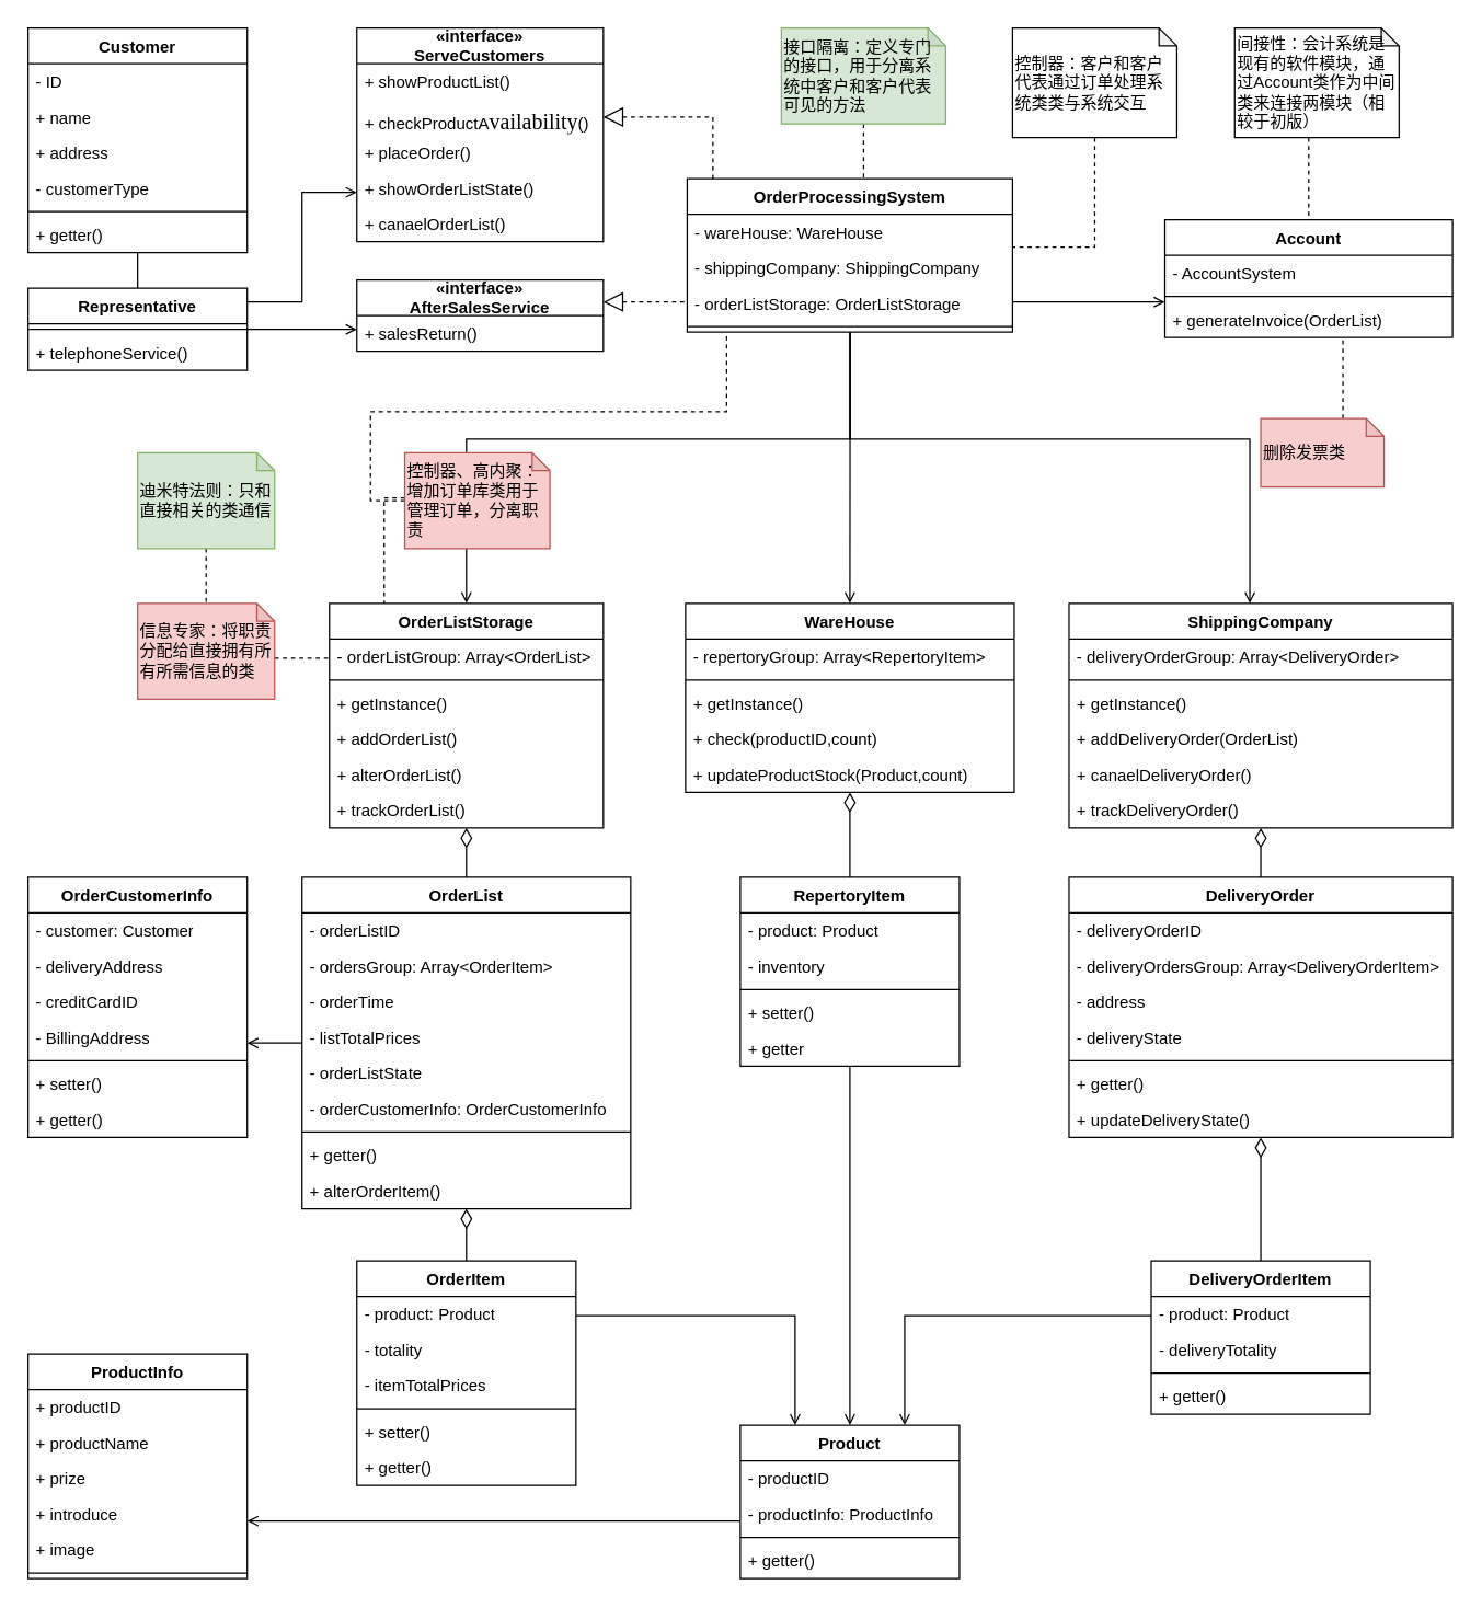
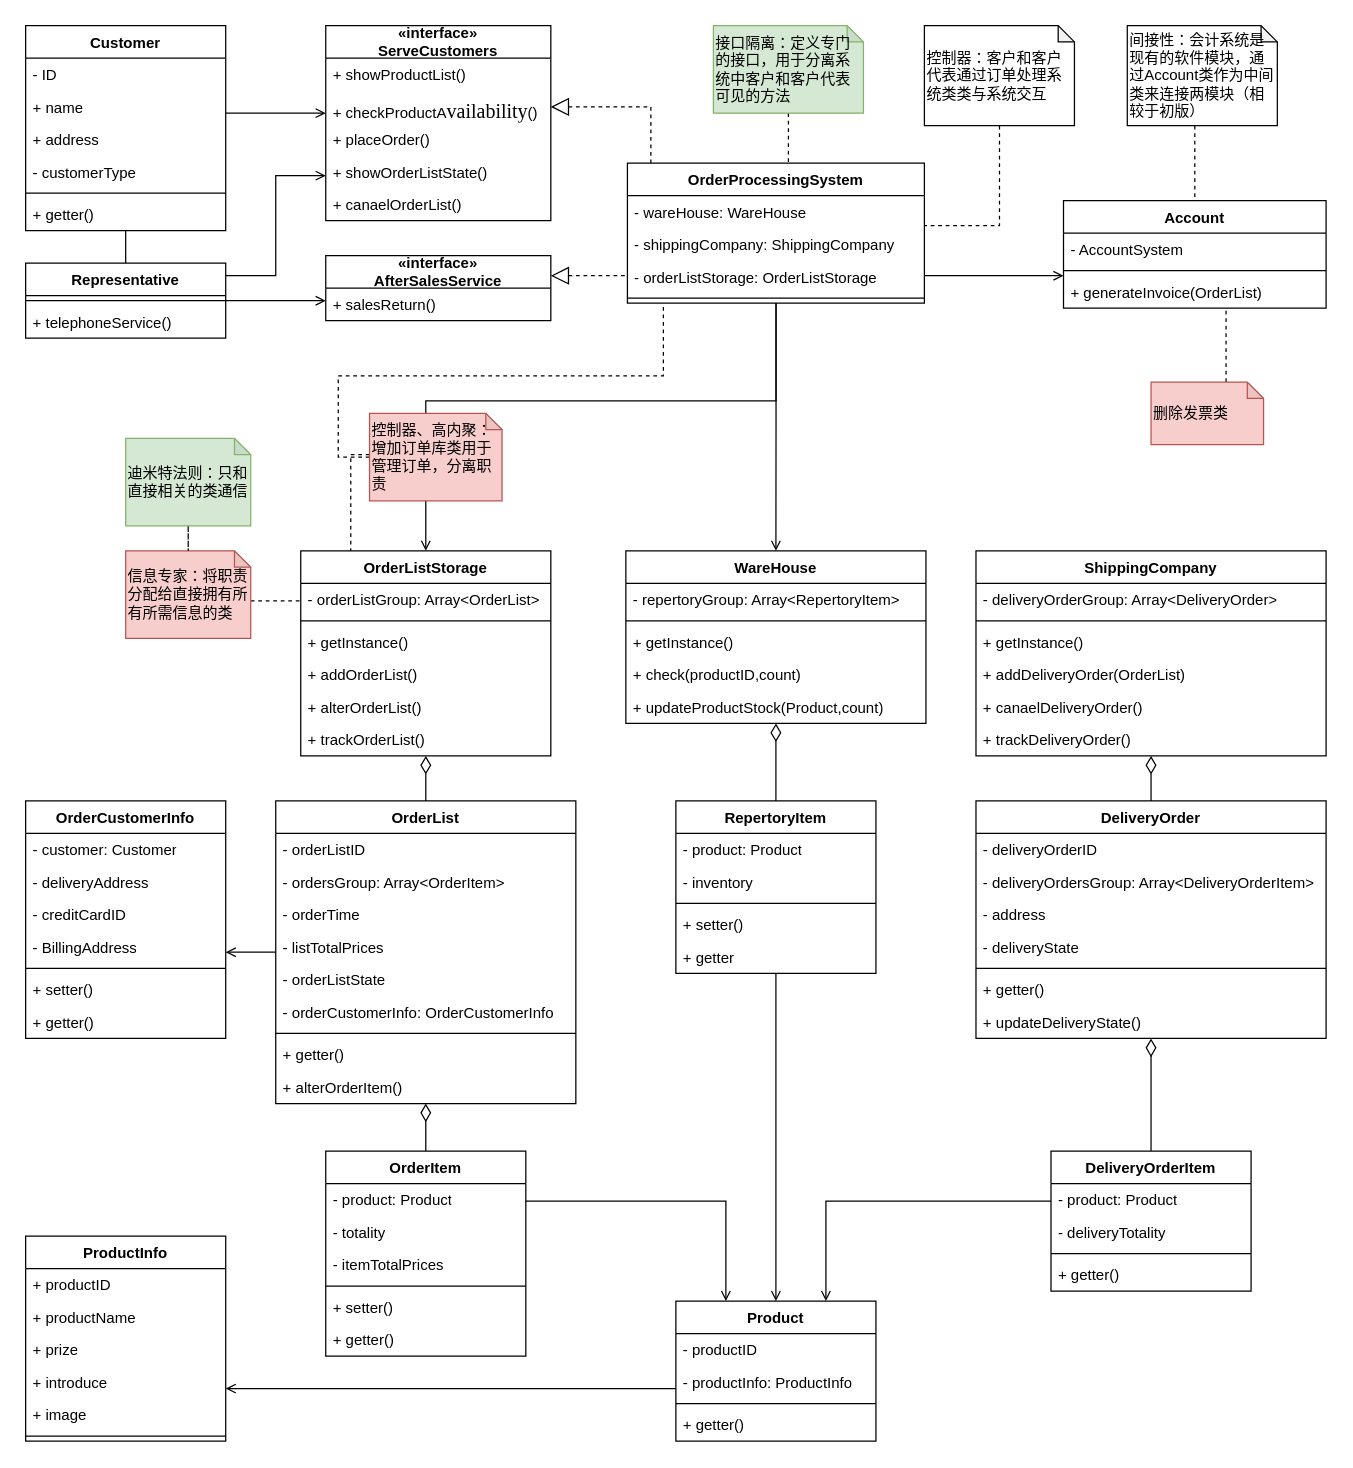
+ <mxCell id="3" style="edgeStyle=orthogonalEdgeStyle;rounded=0;orthogonalLoop=1;jettySize=auto;html=1;endArrow=open;endFill=0;movable=1;resizable=1;rotatable=1;deletable=1;editable=1;locked=0;connectable=1;" edge="1" parent="1" source="4" target="126"><mxGeometry relative="1" as="geometry"><Array as="points"><mxPoint x="250" y="90" /><mxPoint x="250" y="90" /></Array></mxGeometry></mxCell>
- <mxCell id="95" style="edgeStyle=orthogonalEdgeStyle;rounded=0;orthogonalLoop=1;jettySize=auto;html=1;endArrow=open;endFill=0;movable=1;resizable=1;rotatable=1;deletable=1;editable=1;locked=0;connectable=1;" edge="1" parent="1" source="98" target="87"><mxGeometry relative="1" as="geometry"><Array as="points"><mxPoint x="912" y="320" /></Array></mxGeometry></mxCell>
- <mxCell id="139" value="迪米特法则：只和直接相关的类通信" style="shape=note;whiteSpace=wrap;html=1;backgroundOutline=1;darkOpacity=0.05;size=13;align=left;fillColor=#d5e8d4;strokeColor=#82b366;movable=1;resizable=1;rotatable=1;deletable=1;editable=1;locked=0;connectable=1;" vertex="1" parent="1"><mxGeometry x="100" y="330" width="100" height="70" as="geometry" /></mxCell>
+ <mxCell id="139" value="迪米特法则：只和直接相关的类通信" style="shape=note;whiteSpace=wrap;html=1;backgroundOutline=1;darkOpacity=0.05;size=13;align=left;fillColor=#d5e8d4;strokeColor=#82b366;movable=1;resizable=1;rotatable=1;deletable=1;editable=1;locked=0;connectable=1;" vertex="1" parent="1"><mxGeometry x="100" y="350" width="100" height="70" as="geometry" /></mxCell>
